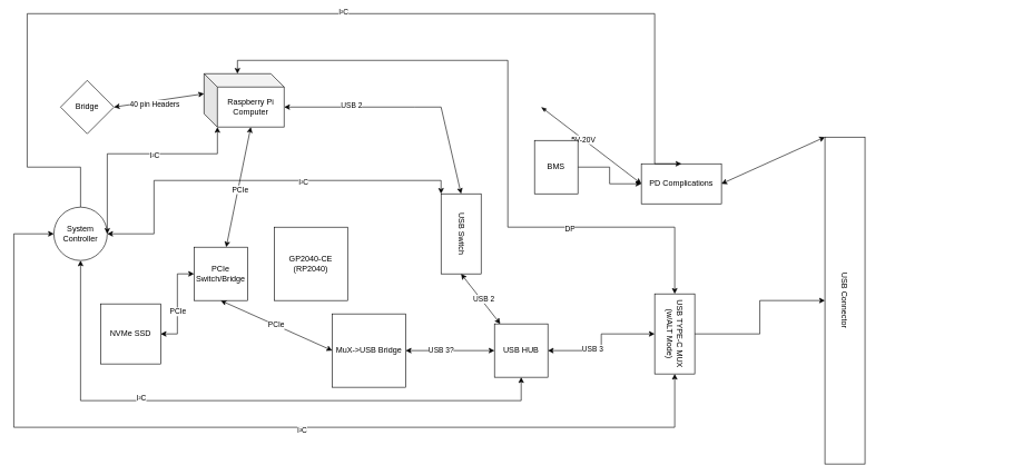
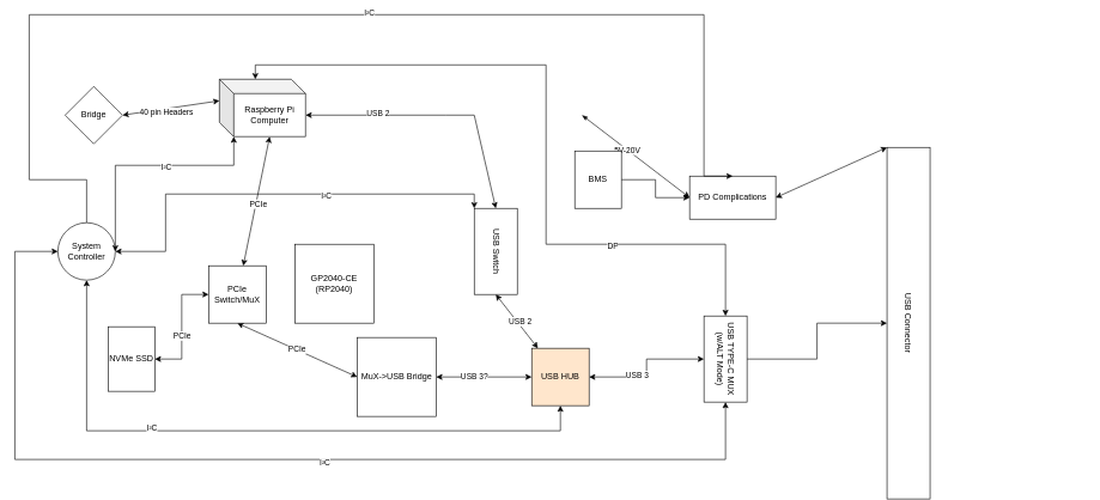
- <mxCell id="47" value="PCIe Switch/Bridge" style="whiteSpace=wrap;html=1;aspect=fixed;" vertex="1" parent="1"><mxGeometry x="290" y="370" width="80" height="80" as="geometry" /></mxCell>
+ <mxCell id="47" value="PCIe Switch/MuX" style="whiteSpace=wrap;html=1;aspect=fixed;" vertex="1" parent="1"><mxGeometry x="290" y="370" width="80" height="80" as="geometry" /></mxCell>
- <mxCell id="4" value="NVMe SSD" style="whiteSpace=wrap;html=1;aspect=fixed;" vertex="1" parent="1"><mxGeometry x="150" y="455" width="90" height="90" as="geometry" /></mxCell>
+ <mxCell id="4" value="NVMe SSD" style="whiteSpace=wrap;html=1;aspect=fixed;" vertex="1" parent="1"><mxGeometry x="150" y="455" width="65" height="90" as="geometry" /></mxCell>
- <mxCell id="23" value="USB HUB" style="whiteSpace=wrap;html=1;aspect=fixed;" vertex="1" parent="1"><mxGeometry x="740" y="485" width="80" height="80" as="geometry" /></mxCell>
+ <mxCell id="23" value="USB HUB" style="whiteSpace=wrap;html=1;aspect=fixed;fillColor=#ffe6cc;" vertex="1" parent="1"><mxGeometry x="740" y="485" width="80" height="80" as="geometry" /></mxCell>
